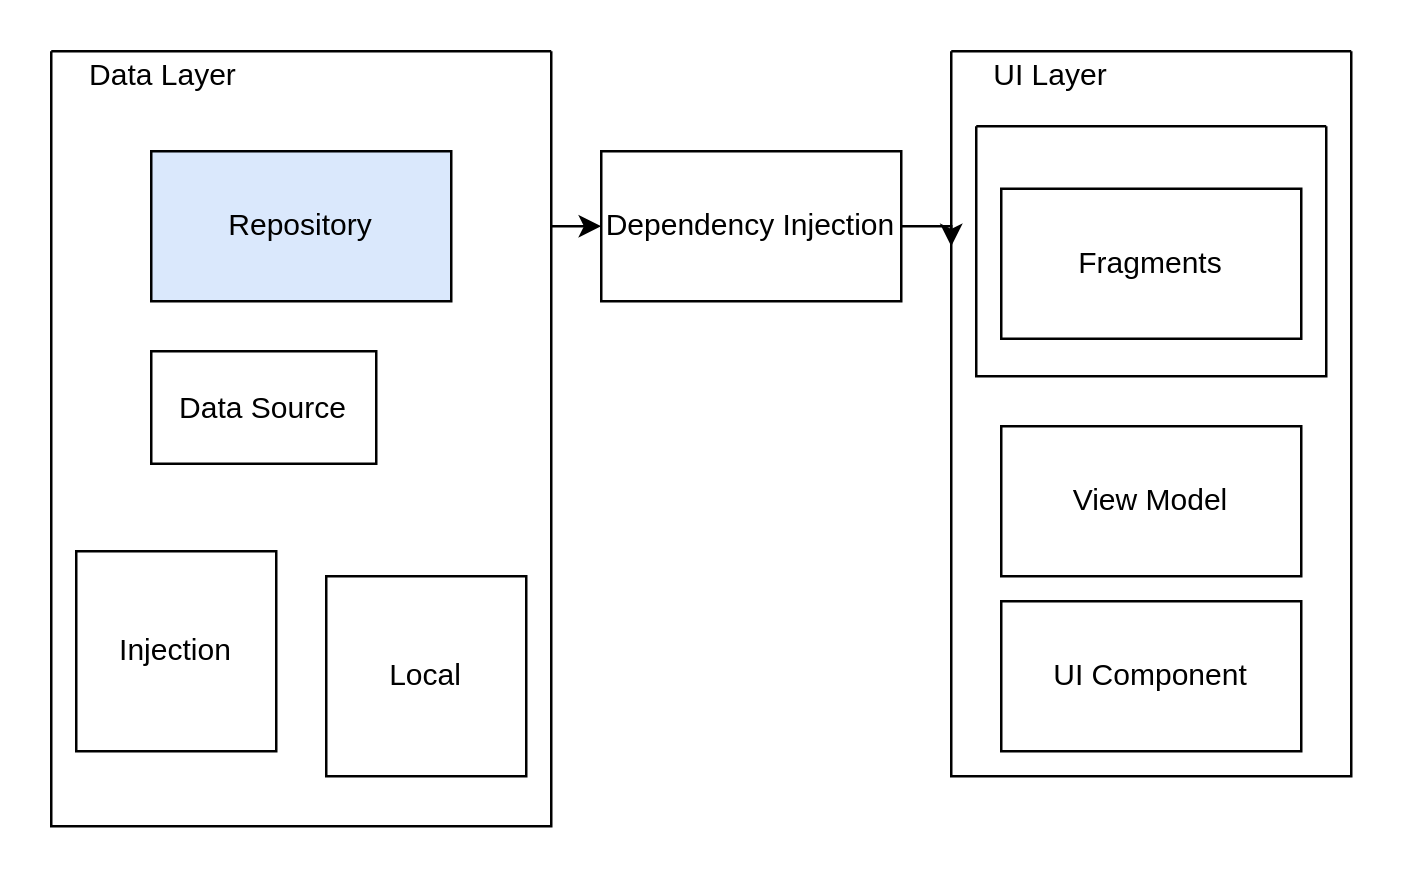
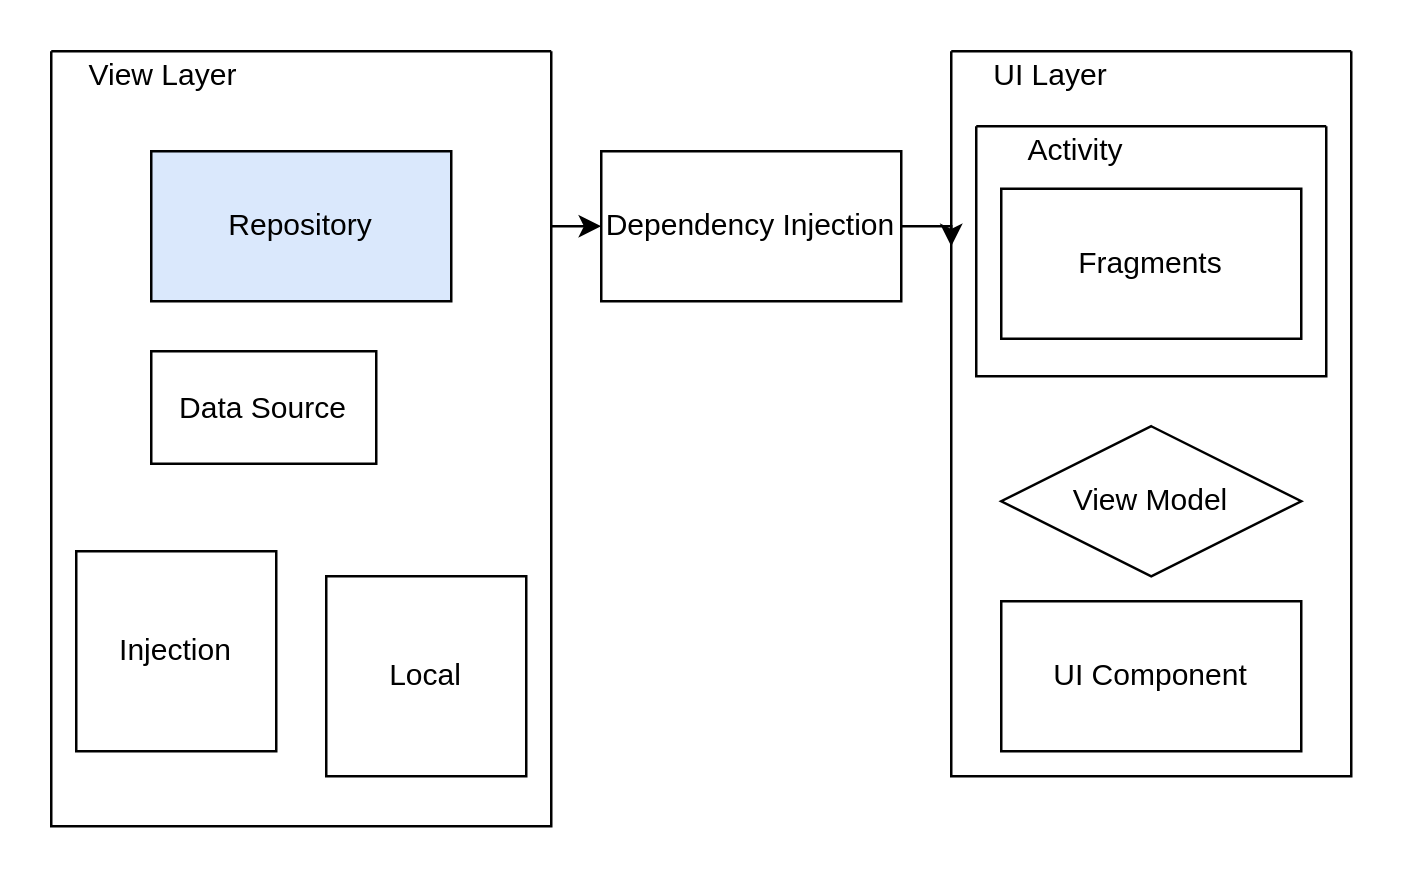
- <mxCell id="4" value="Data Layer" style="text;html=1;strokeColor=none;fillColor=none;align=center;verticalAlign=middle;whiteSpace=wrap;rounded=0;" vertex="1" parent="3"><mxGeometry x="10" width="70" height="20" as="geometry" /></mxCell>
+ <mxCell id="4" value="View Layer" style="text;html=1;strokeColor=none;fillColor=none;align=center;verticalAlign=middle;whiteSpace=wrap;rounded=0;" vertex="1" parent="3"><mxGeometry x="10" width="70" height="20" as="geometry" /></mxCell>
+ <mxCell id="12" value="Activity" style="text;html=1;strokeColor=none;fillColor=none;align=center;verticalAlign=middle;whiteSpace=wrap;rounded=0;" vertex="1" parent="11"><mxGeometry x="10" width="60" height="20" as="geometry" /></mxCell>
- <mxCell id="14" value="View Model" style="rounded=0;whiteSpace=wrap;html=1;" vertex="1" parent="9"><mxGeometry x="20" y="150" width="120" height="60" as="geometry" /></mxCell>
+ <mxCell id="14" value="View Model" style="rhombus;whiteSpace=wrap;html=1;" vertex="1" parent="9"><mxGeometry x="20" y="150" width="120" height="60" as="geometry" /></mxCell>
